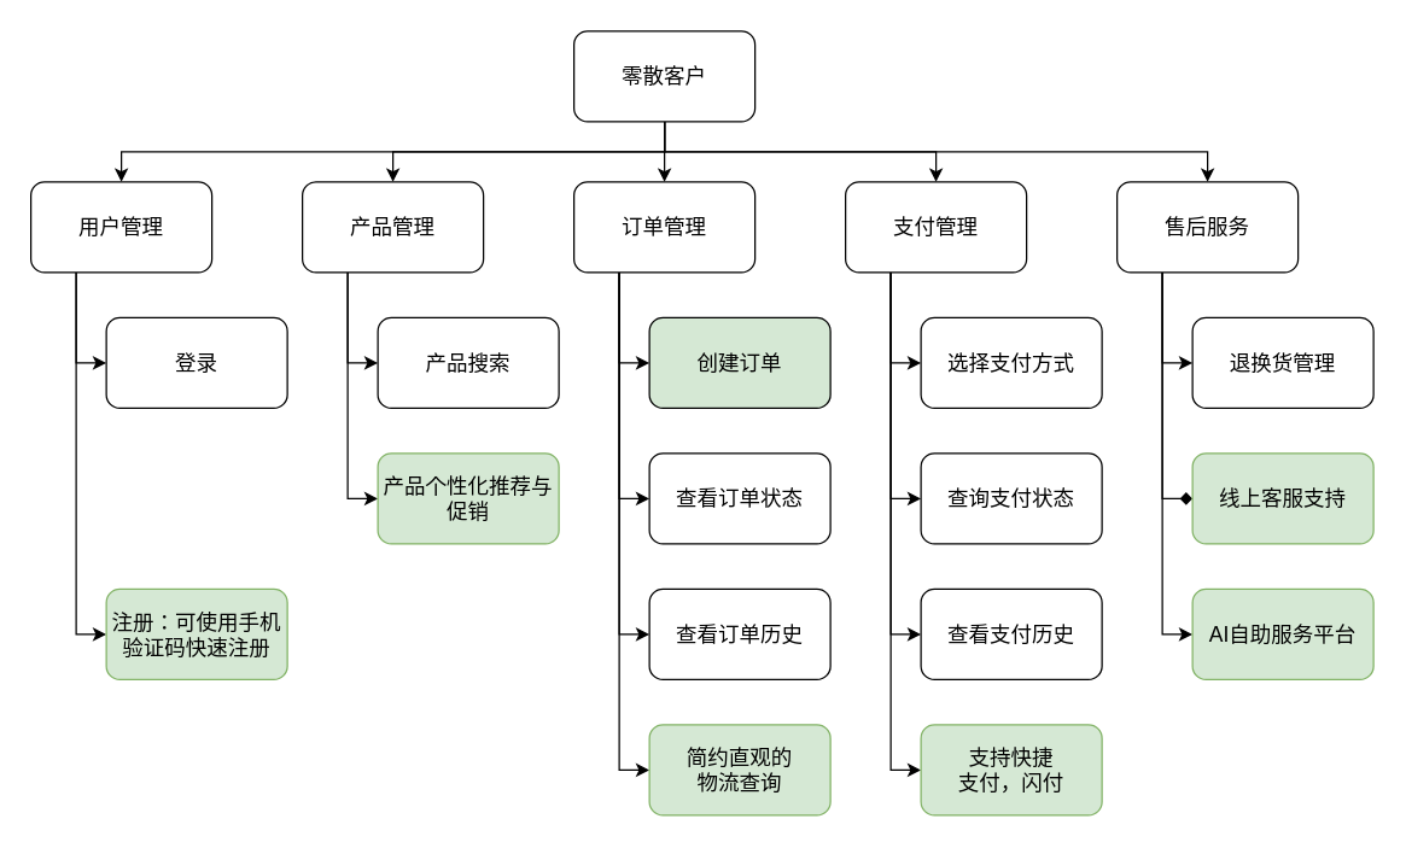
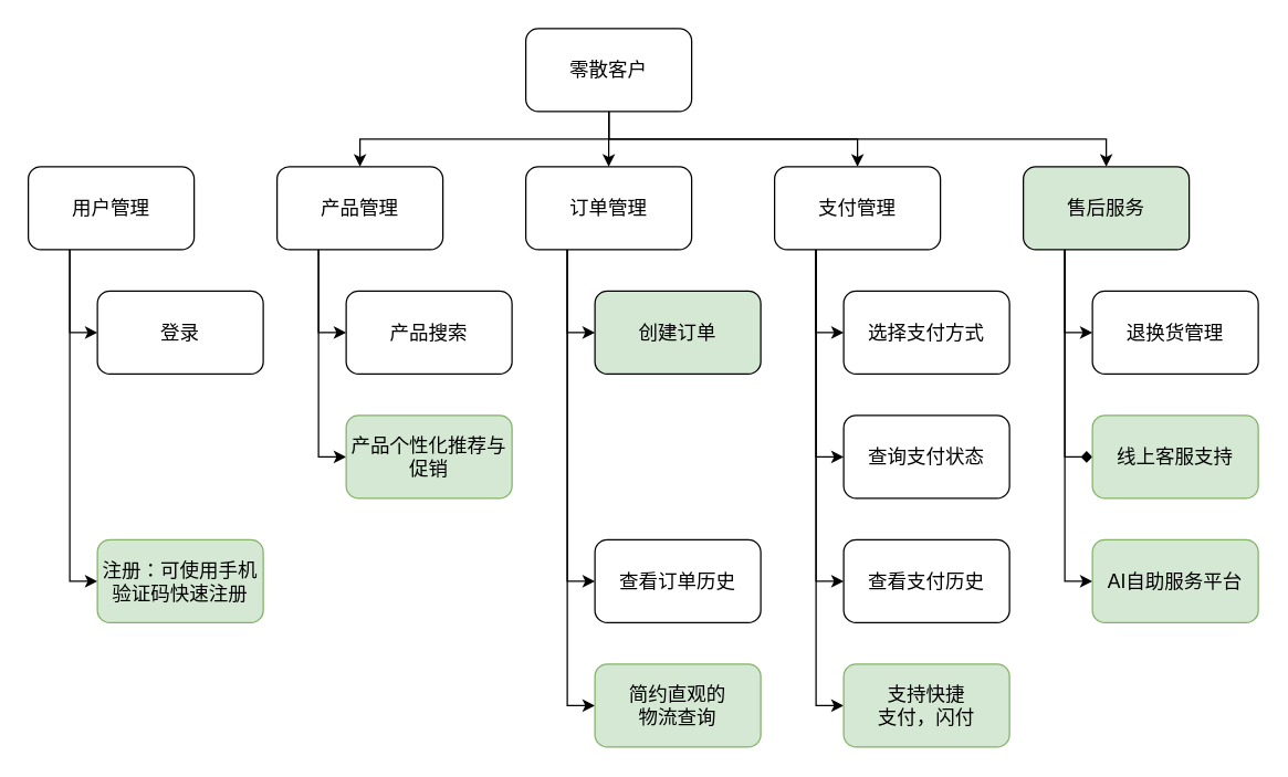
- <mxCell id="18" style="edgeStyle=orthogonalEdgeStyle;rounded=0;orthogonalLoop=1;jettySize=auto;html=1;exitX=0.5;exitY=1;exitDx=0;exitDy=0;entryX=0.5;entryY=0;entryDx=0;entryDy=0;fontSize=14;" edge="1" parent="1" source="23" target="4"><mxGeometry relative="1" as="geometry" /></mxCell>
- <mxCell id="27" value="售后服务" style="rounded=1;whiteSpace=wrap;html=1;fontSize=14;" vertex="1" parent="1"><mxGeometry x="740" y="120" width="120" height="60" as="geometry" /></mxCell>
+ <mxCell id="27" value="售后服务" style="rounded=1;whiteSpace=wrap;html=1;fontSize=14;fillColor=#d5e8d4;" vertex="1" parent="1"><mxGeometry x="740" y="120" width="120" height="60" as="geometry" /></mxCell>
- <mxCell id="9" style="edgeStyle=orthogonalEdgeStyle;rounded=0;orthogonalLoop=1;jettySize=auto;html=1;exitX=0.25;exitY=1;exitDx=0;exitDy=0;entryX=0;entryY=0.5;entryDx=0;entryDy=0;fontSize=14;" edge="1" parent="1" source="12" target="33"><mxGeometry relative="1" as="geometry" /></mxCell>
- <mxCell id="33" value="查看订单状态" style="rounded=1;whiteSpace=wrap;html=1;fontSize=14;" vertex="1" parent="1"><mxGeometry x="430" y="300" width="120" height="60" as="geometry" /></mxCell>
